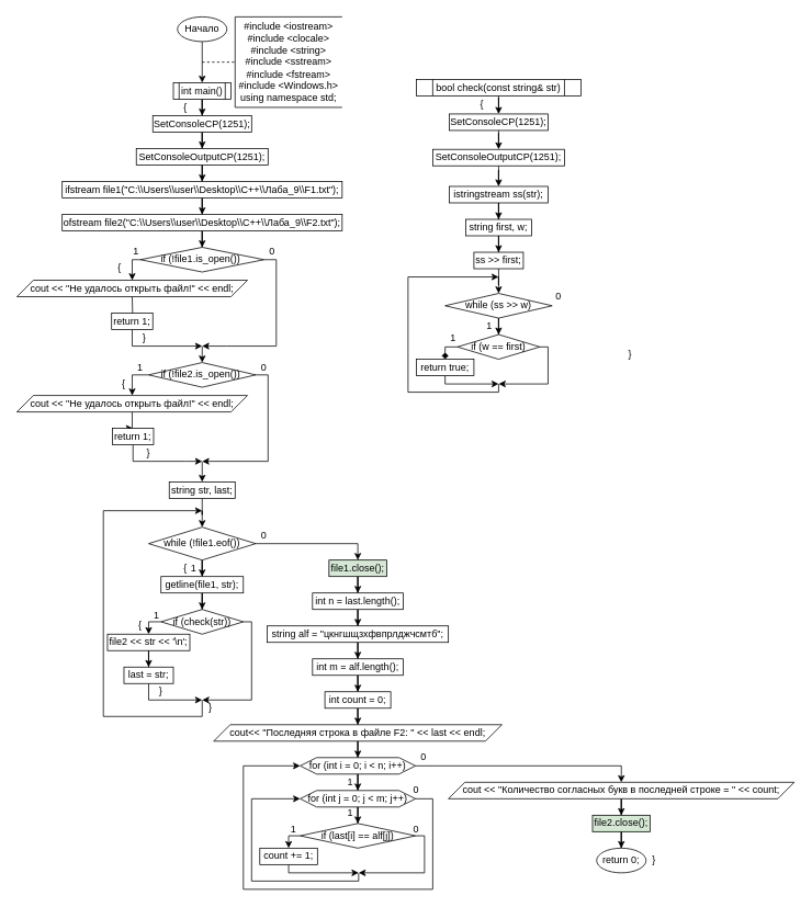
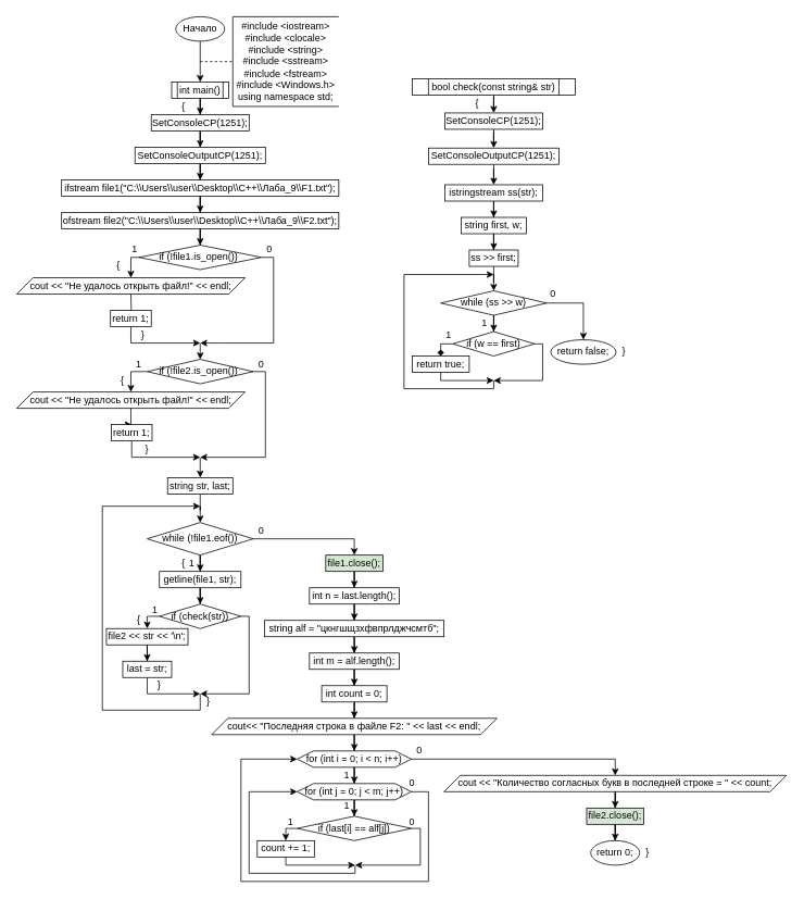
+ <mxCell id="115" style="edgeStyle=orthogonalEdgeStyle;rounded=0;orthogonalLoop=1;jettySize=auto;html=1;entryX=0.5;entryY=0;entryDx=0;entryDy=0;" edge="1" parent="1" source="116" target="126"><mxGeometry relative="1" as="geometry" /></mxCell>
+ <mxCell id="126" value="return false;" style="ellipse;whiteSpace=wrap;html=1;" vertex="1" parent="1"><mxGeometry x="675" y="416" width="80" height="30" as="geometry" /></mxCell>
